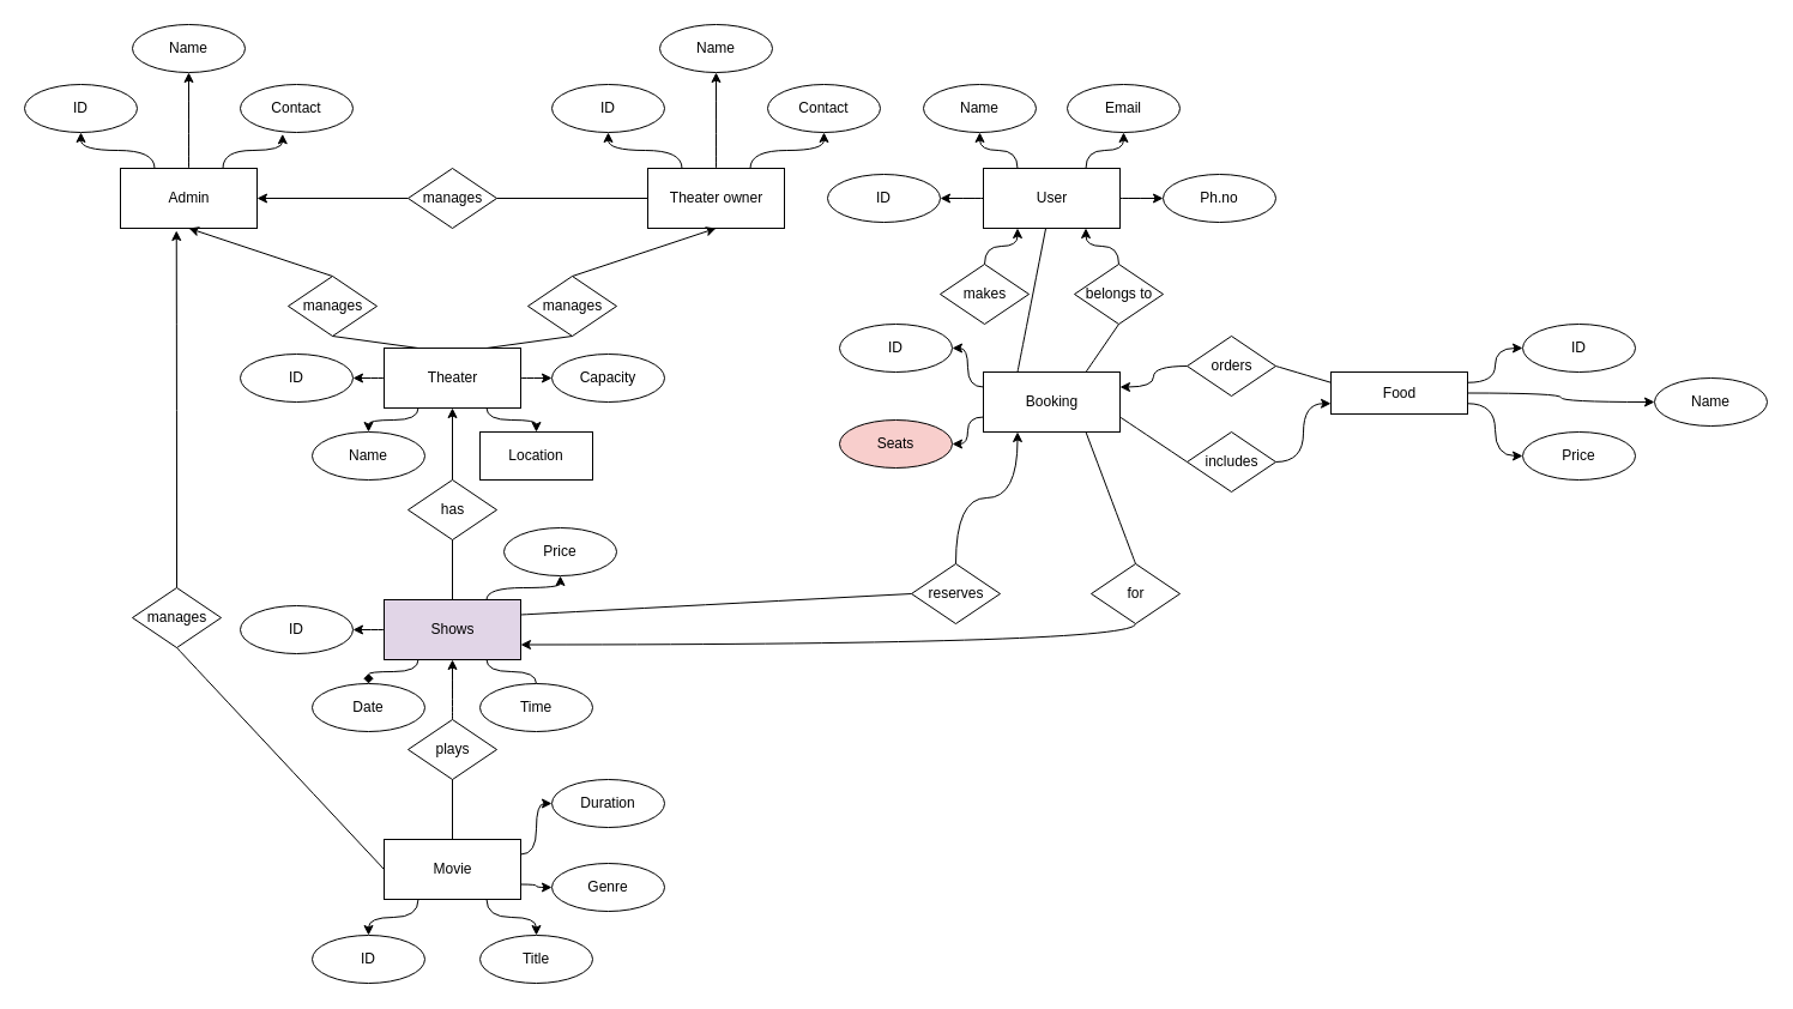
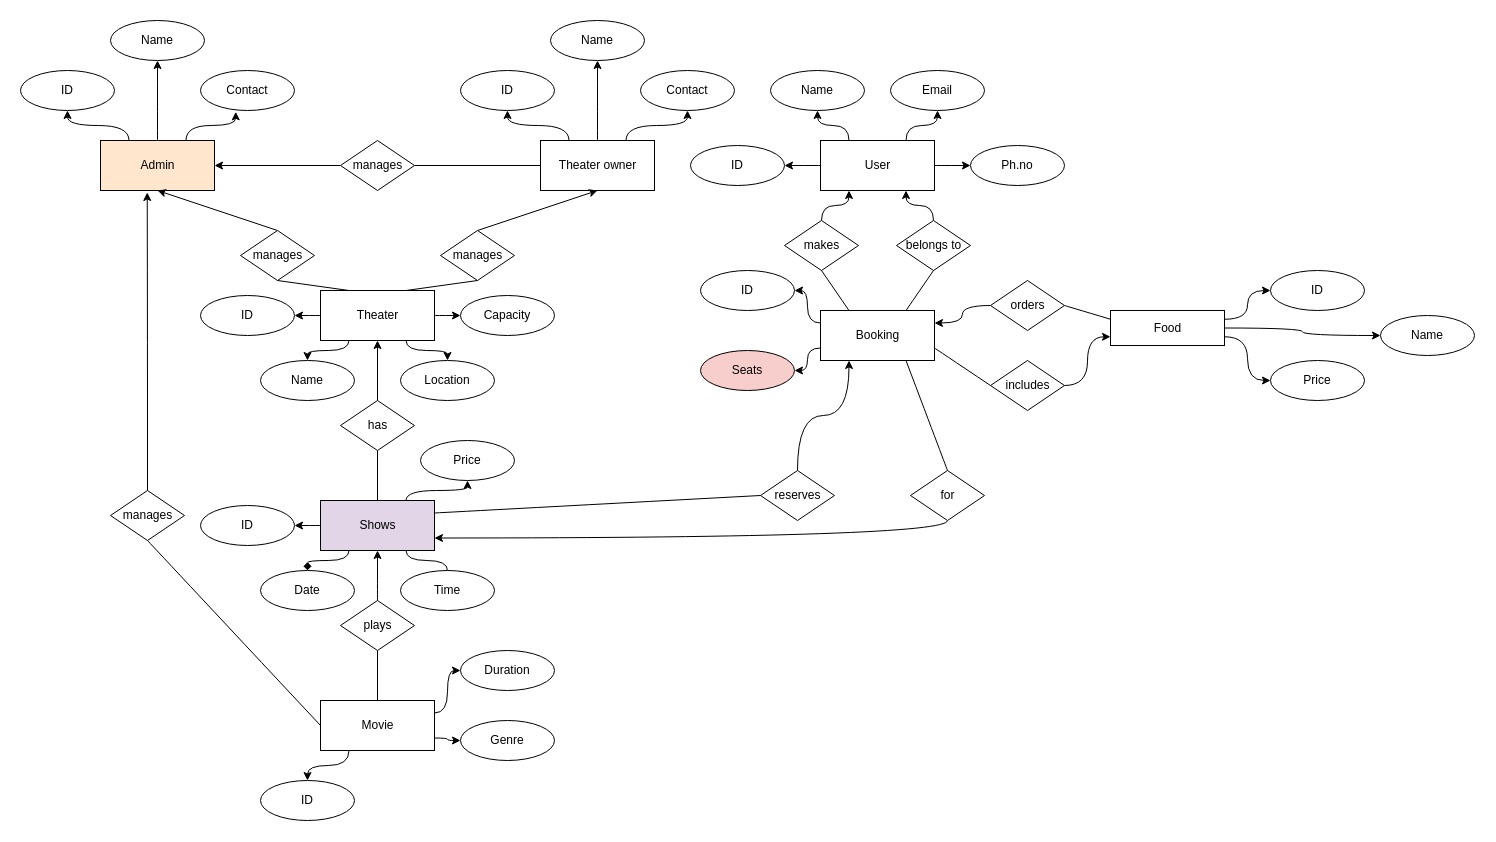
- <mxCell id="5" value="Admin" style="html=1;dashed=0;whitespace=wrap;movable=1;resizable=1;rotatable=1;deletable=1;editable=1;connectable=1;shadow=0;" parent="1" vertex="1"><mxGeometry x="100" y="140" width="114" height="50" as="geometry" /></mxCell>
+ <mxCell id="5" value="Admin" style="html=1;dashed=0;whitespace=wrap;movable=1;resizable=1;rotatable=1;deletable=1;editable=1;connectable=1;shadow=0;fillColor=#ffe6cc;" parent="1" vertex="1"><mxGeometry x="100" y="140" width="114" height="50" as="geometry" /></mxCell>
- <mxCell id="57" value="" style="endArrow=none;html=1;curved=1;exitX=0.25;exitY=0;exitDx=0;exitDy=0;movable=1;resizable=1;rotatable=1;deletable=1;editable=1;connectable=1;shadow=0;" parent="1" source="32" target="29" edge="1"><mxGeometry width="50" height="50" relative="1" as="geometry"><mxPoint x="740" y="540" as="sourcePoint" /><mxPoint x="790" y="490" as="targetPoint" /></mxGeometry></mxCell>
+ <mxCell id="57" value="" style="endArrow=none;html=1;curved=1;entryX=0.5;entryY=1;entryDx=0;entryDy=0;exitX=0.25;exitY=0;exitDx=0;exitDy=0;movable=1;resizable=1;rotatable=1;deletable=1;editable=1;connectable=1;shadow=0;" parent="1" source="32" target="50" edge="1"><mxGeometry width="50" height="50" relative="1" as="geometry"><mxPoint x="740" y="540" as="sourcePoint" /><mxPoint x="790" y="490" as="targetPoint" /></mxGeometry></mxCell>
- <mxCell id="88" value="Location" style="whiteSpace=wrap;html=1;movable=1;resizable=1;rotatable=1;deletable=1;editable=1;connectable=1;shadow=0;rounded=0;" parent="1" vertex="1"><mxGeometry x="400" y="360" width="94" height="40" as="geometry" /></mxCell>
+ <mxCell id="88" value="Location" style="ellipse;whiteSpace=wrap;html=1;movable=1;resizable=1;rotatable=1;deletable=1;editable=1;connectable=1;shadow=0;" parent="1" vertex="1"><mxGeometry x="400" y="360" width="94" height="40" as="geometry" /></mxCell>
- <mxCell id="22" style="edgeStyle=orthogonalEdgeStyle;curved=1;html=1;exitX=0.75;exitY=1;exitDx=0;exitDy=0;entryX=0.5;entryY=0;entryDx=0;entryDy=0;movable=1;resizable=1;rotatable=1;deletable=1;editable=1;connectable=1;shadow=0;" parent="1" source="24" target="82" edge="1"><mxGeometry relative="1" as="geometry" /></mxCell>
- <mxCell id="82" value="Title" style="ellipse;whiteSpace=wrap;html=1;movable=1;resizable=1;rotatable=1;deletable=1;editable=1;connectable=1;shadow=0;" parent="1" vertex="1"><mxGeometry x="400" y="780" width="94" height="40" as="geometry" /></mxCell>
